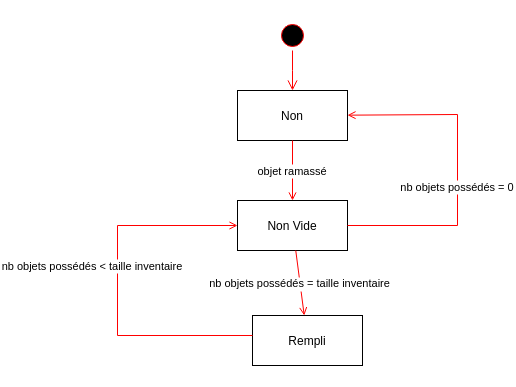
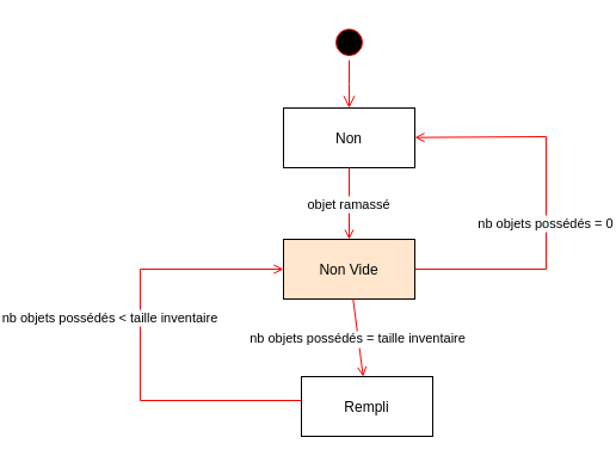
- <mxCell id="5" value="Non Vide" style="" parent="1" vertex="1"><mxGeometry x="140" y="200" width="110" height="50" as="geometry" /></mxCell>
+ <mxCell id="5" value="Non Vide" style="fillColor=#ffe6cc;" parent="1" vertex="1"><mxGeometry x="140" y="200" width="110" height="50" as="geometry" /></mxCell>
